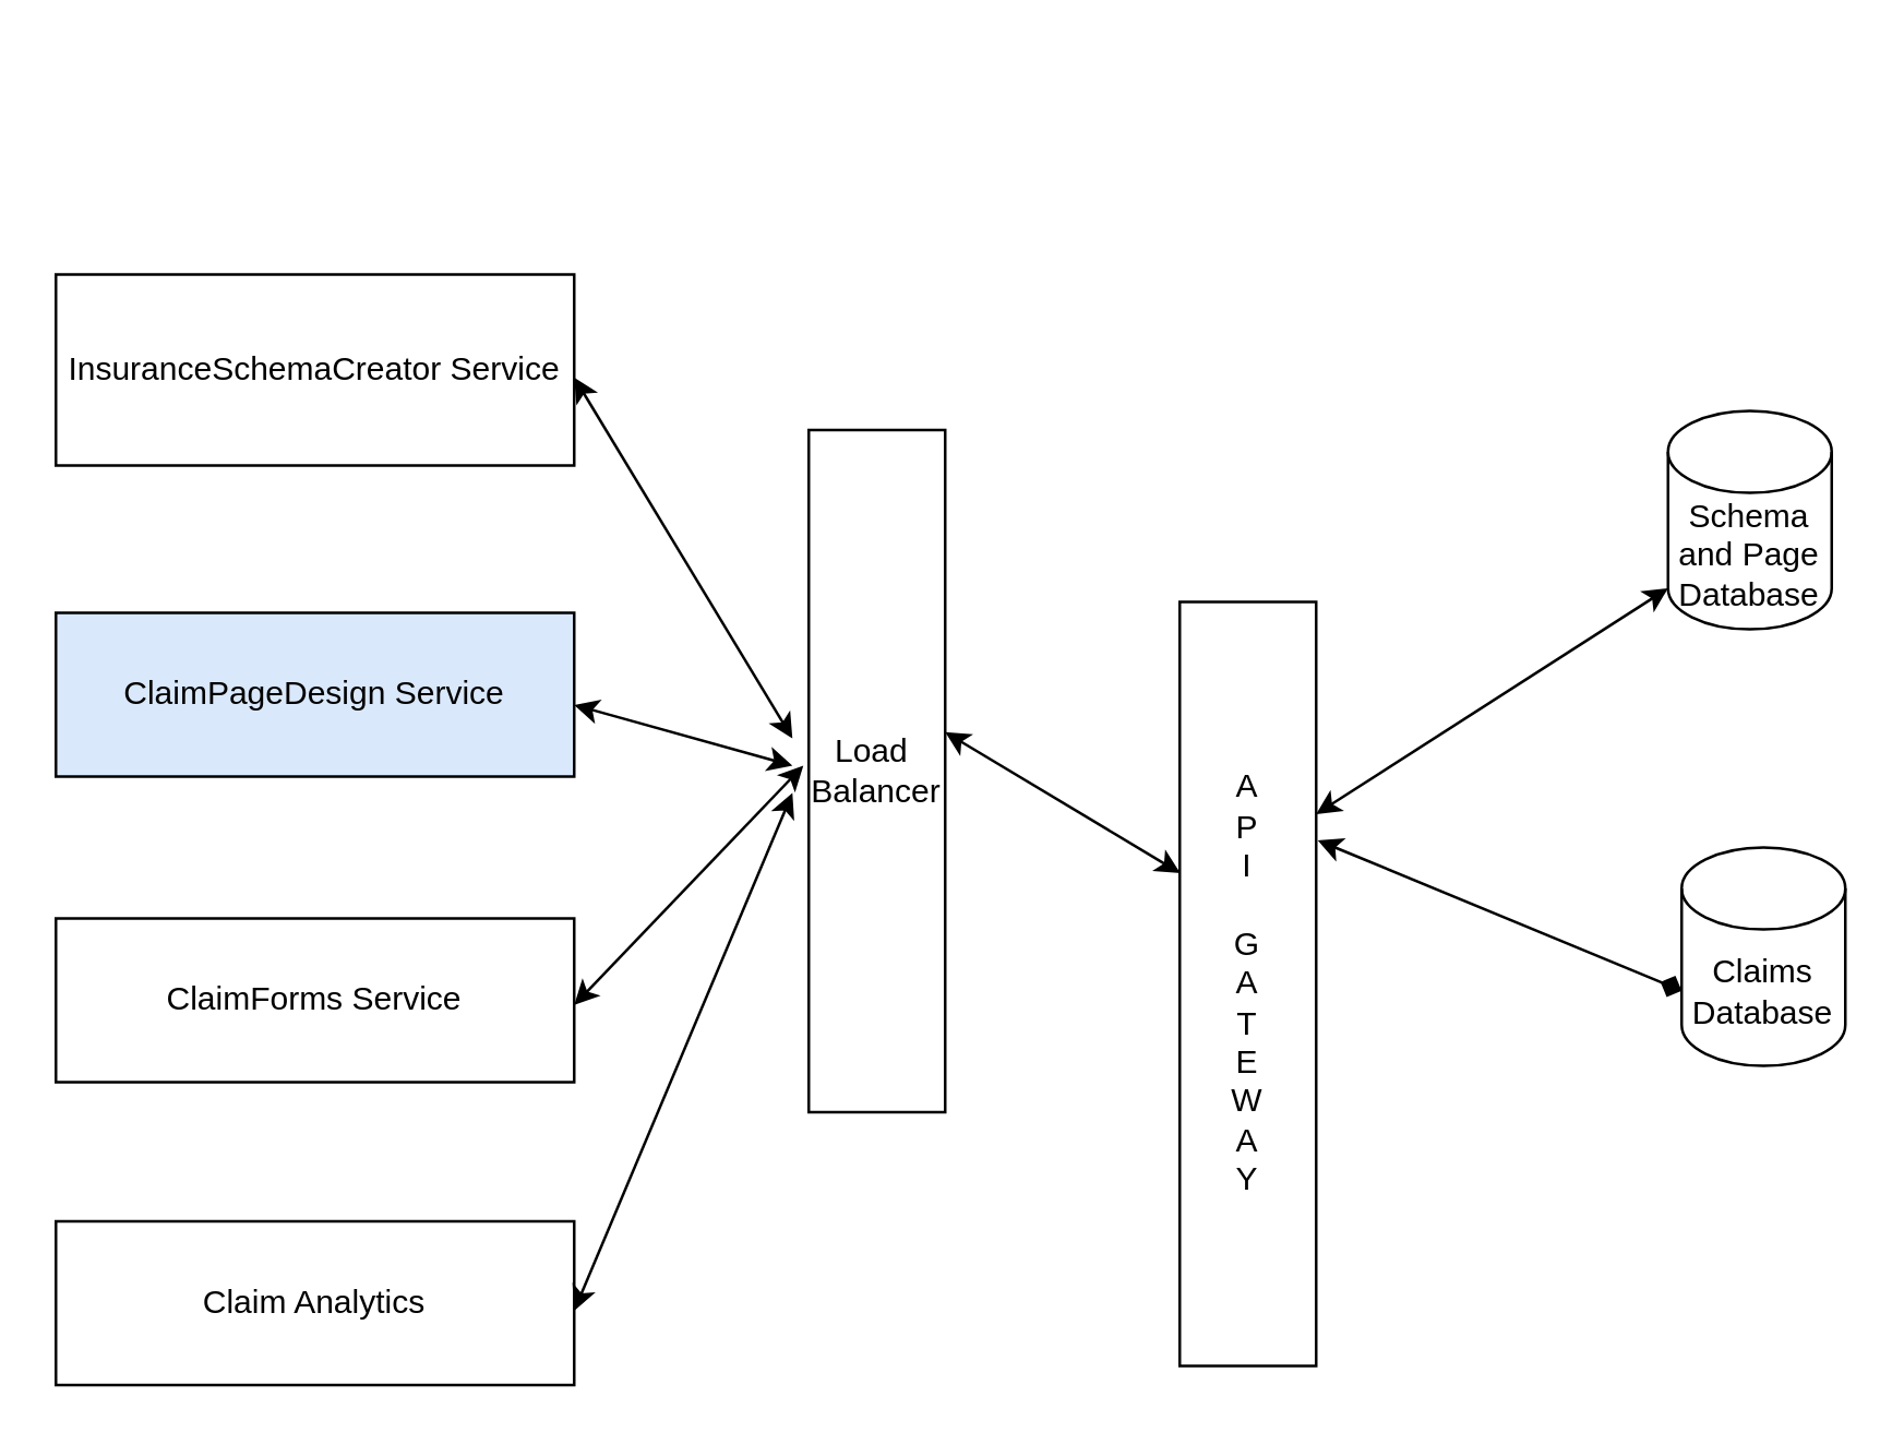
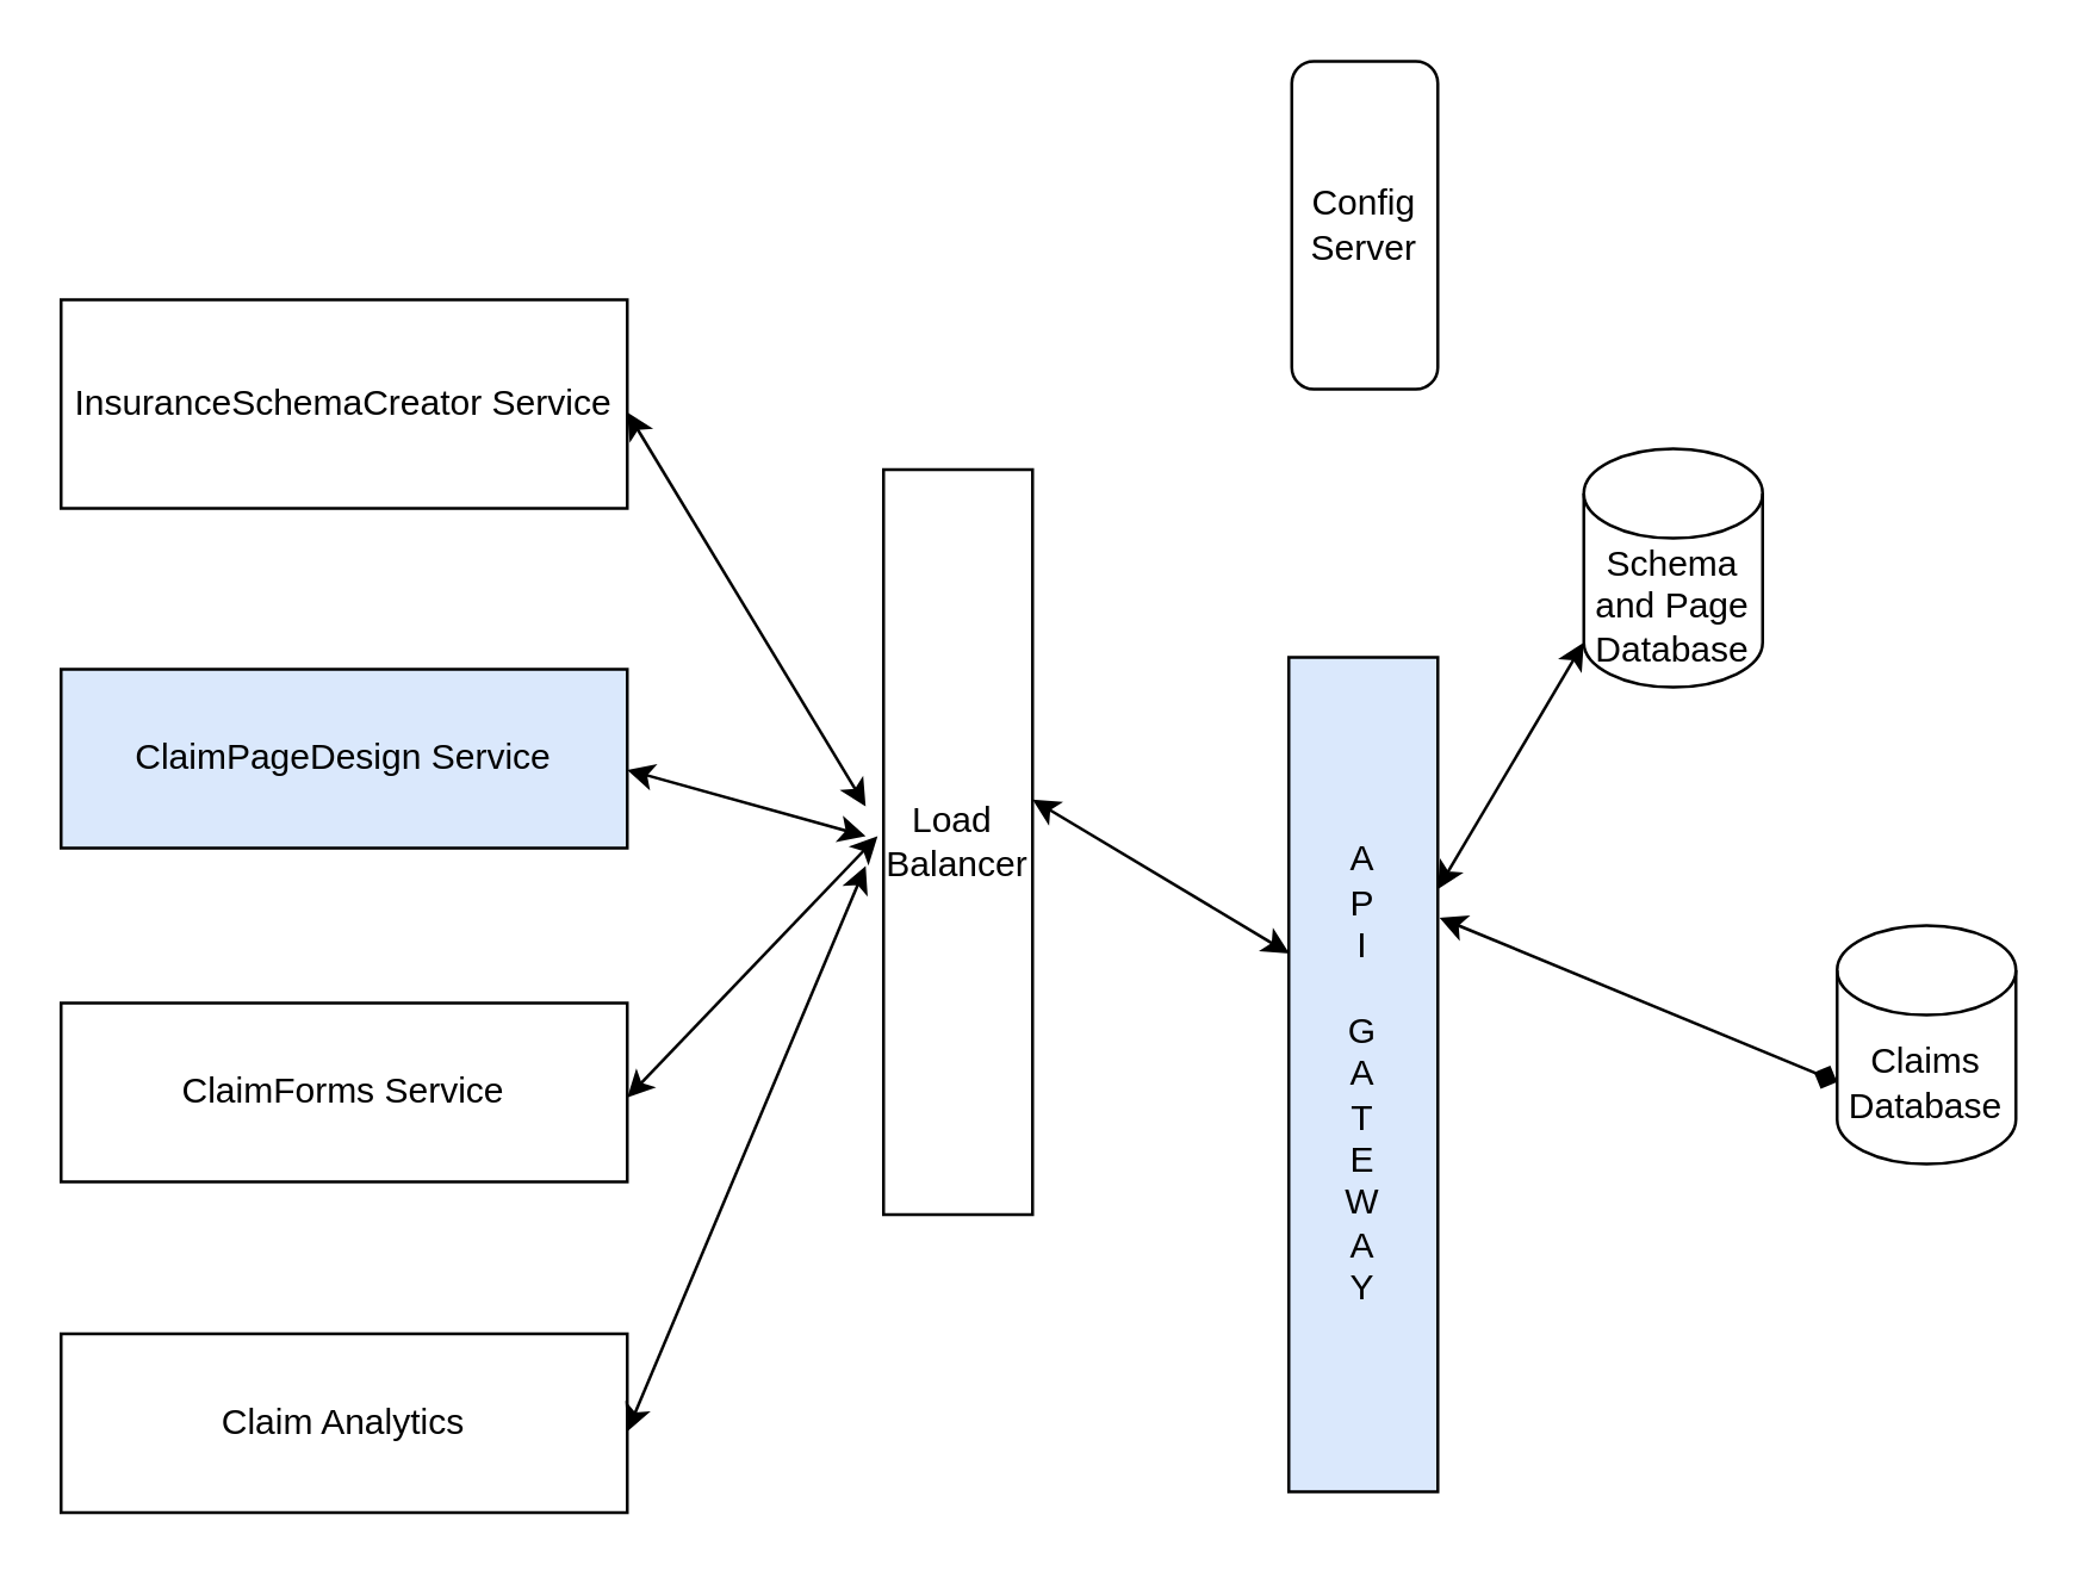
+ <mxCell id="8" value="Config Server" style="rounded=1;whiteSpace=wrap;html=1;" vertex="1" parent="1"><mxGeometry x="433" y="20" width="49" height="110" as="geometry" /></mxCell>
- <mxCell id="5" value="Schema and Page Database" style="shape=cylinder3;whiteSpace=wrap;html=1;boundedLbl=1;backgroundOutline=1;size=15;" vertex="1" parent="1"><mxGeometry x="611" y="150" width="60" height="80" as="geometry" /></mxCell>
+ <mxCell id="5" value="Schema and Page Database" style="shape=cylinder3;whiteSpace=wrap;html=1;boundedLbl=1;backgroundOutline=1;size=15;" vertex="1" parent="1"><mxGeometry x="531" y="150" width="60" height="80" as="geometry" /></mxCell>
- <mxCell id="7" value="A&lt;br&gt;P&lt;br&gt;I&lt;br&gt;&lt;br&gt;G&lt;br&gt;A&lt;br&gt;T&lt;br&gt;E &lt;br&gt;W&lt;br&gt;A&lt;br&gt;Y" style="rounded=0;whiteSpace=wrap;html=1;" vertex="1" parent="1"><mxGeometry x="432" y="220" width="50" height="280" as="geometry" /></mxCell>
+ <mxCell id="7" value="A&lt;br&gt;P&lt;br&gt;I&lt;br&gt;&lt;br&gt;G&lt;br&gt;A&lt;br&gt;T&lt;br&gt;E &lt;br&gt;W&lt;br&gt;A&lt;br&gt;Y" style="rounded=0;whiteSpace=wrap;html=1;fillColor=#dae8fc;" vertex="1" parent="1"><mxGeometry x="432" y="220" width="50" height="280" as="geometry" /></mxCell>
